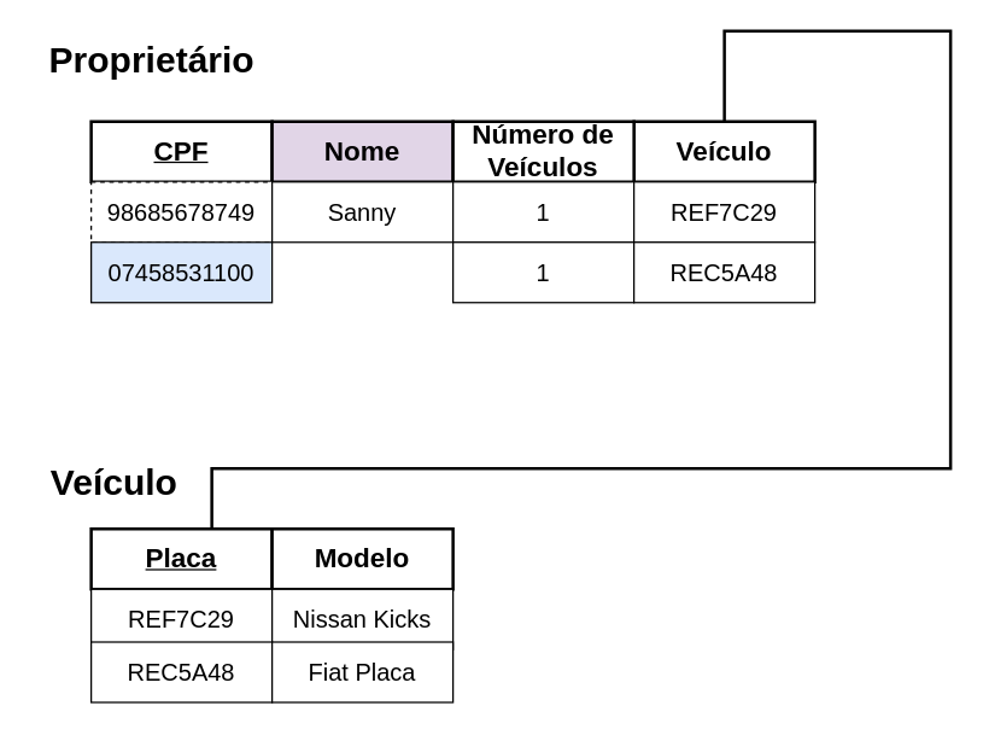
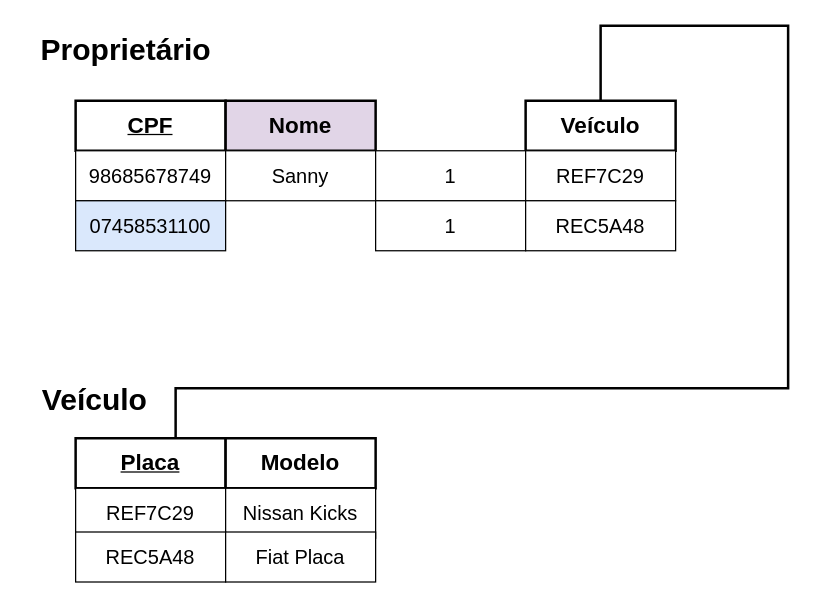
- <mxCell id="6" value="Número de Veículos" style="rounded=0;whiteSpace=wrap;html=1;fontSize=18;fontStyle=1;strokeWidth=2;" parent="2" vertex="1"><mxGeometry x="240" width="120" height="40" as="geometry" /></mxCell>
- <mxCell id="8" value="98685678749" style="rounded=0;whiteSpace=wrap;html=1;fontSize=16;fontStyle=0;strokeWidth=1;dashed=1;" parent="7" vertex="1"><mxGeometry width="120" height="40" as="geometry" /></mxCell>
+ <mxCell id="8" value="98685678749" style="rounded=0;whiteSpace=wrap;html=1;fontSize=16;fontStyle=0;strokeWidth=1;" parent="7" vertex="1"><mxGeometry width="120" height="40" as="geometry" /></mxCell>
